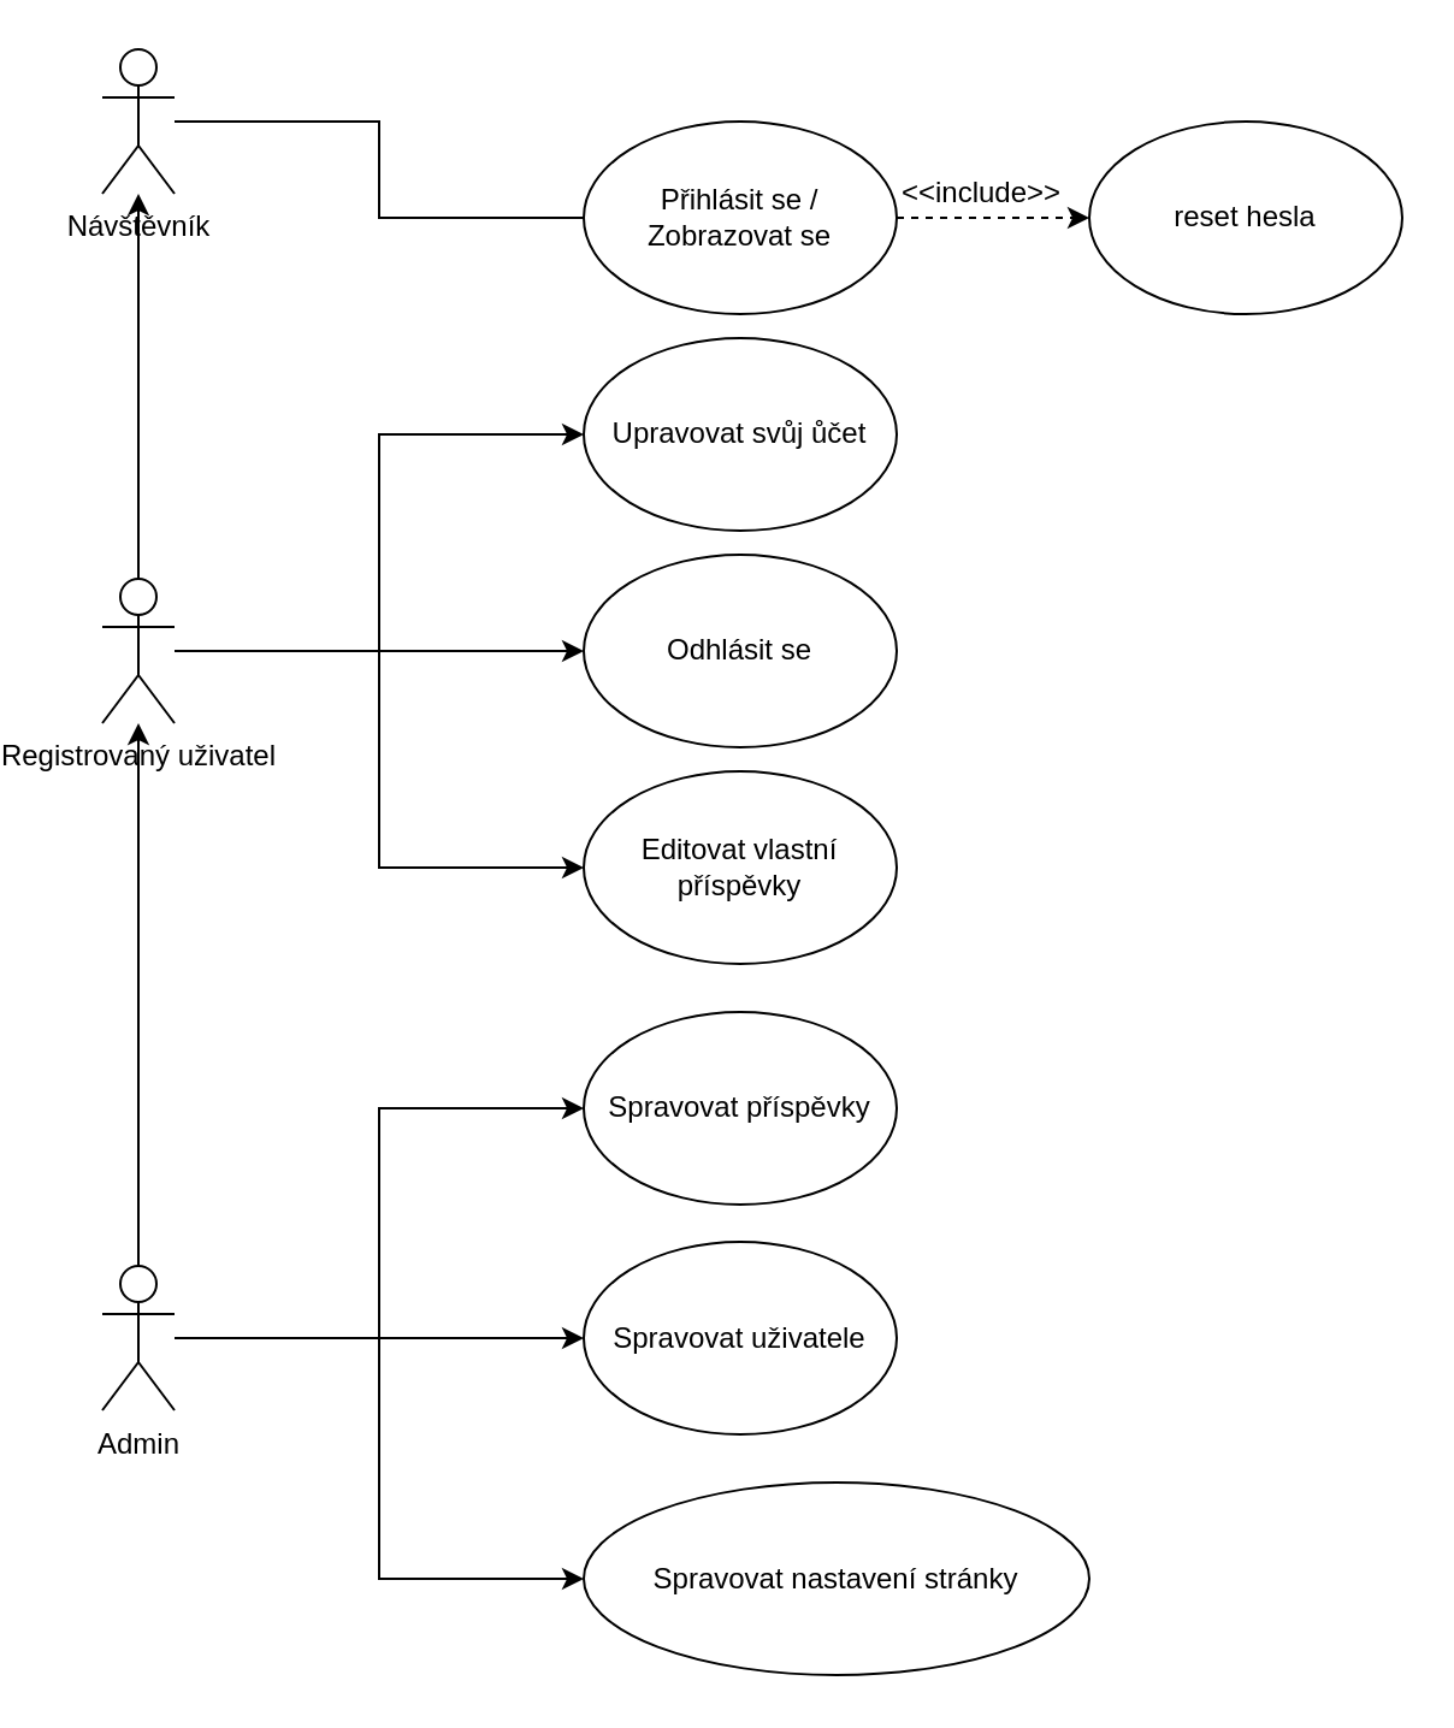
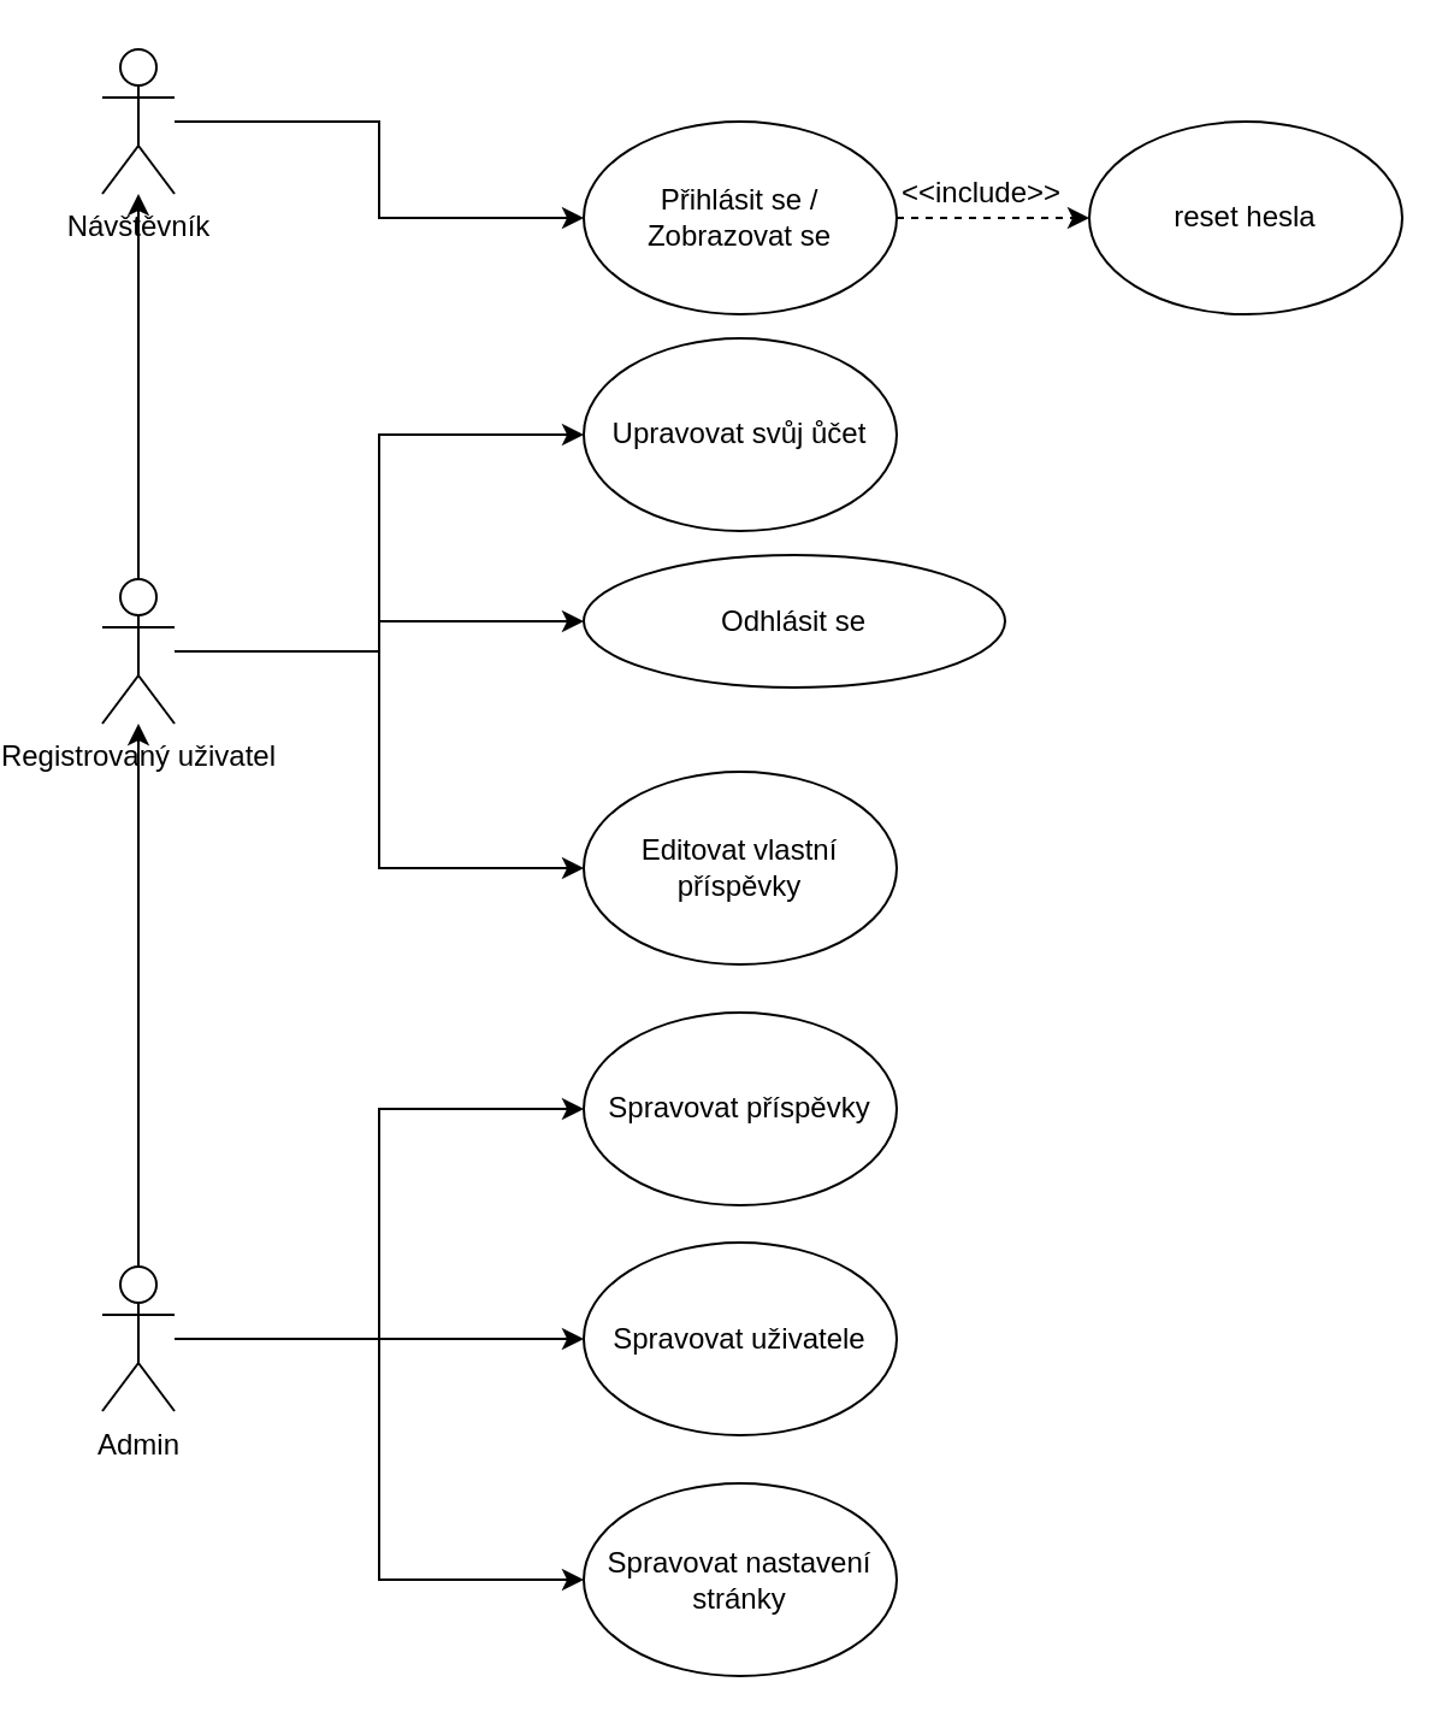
- <mxCell id="14" style="edgeStyle=orthogonalEdgeStyle;rounded=0;orthogonalLoop=1;jettySize=auto;html=1;endArrow=none;" edge="1" parent="1" source="15" target="16"><mxGeometry relative="1" as="geometry" /></mxCell>
+ <mxCell id="14" style="edgeStyle=orthogonalEdgeStyle;rounded=0;orthogonalLoop=1;jettySize=auto;html=1;" edge="1" parent="1" source="15" target="16"><mxGeometry relative="1" as="geometry" /></mxCell>
- <mxCell id="19" value="Odhlásit se" style="ellipse;whiteSpace=wrap;html=1;" vertex="1" parent="1"><mxGeometry x="220" y="230" width="130" height="80" as="geometry" /></mxCell>
+ <mxCell id="19" value="Odhlásit se" style="ellipse;whiteSpace=wrap;html=1;" vertex="1" parent="1"><mxGeometry x="220" y="230" width="175" height="55" as="geometry" /></mxCell>
- <mxCell id="23" value="Spravovat nastavení stránky" style="ellipse;whiteSpace=wrap;html=1;" vertex="1" parent="1"><mxGeometry x="220" y="615.5" width="210" height="80" as="geometry" /></mxCell>
+ <mxCell id="23" value="Spravovat nastavení stránky" style="ellipse;whiteSpace=wrap;html=1;" vertex="1" parent="1"><mxGeometry x="220" y="615.5" width="130" height="80" as="geometry" /></mxCell>
